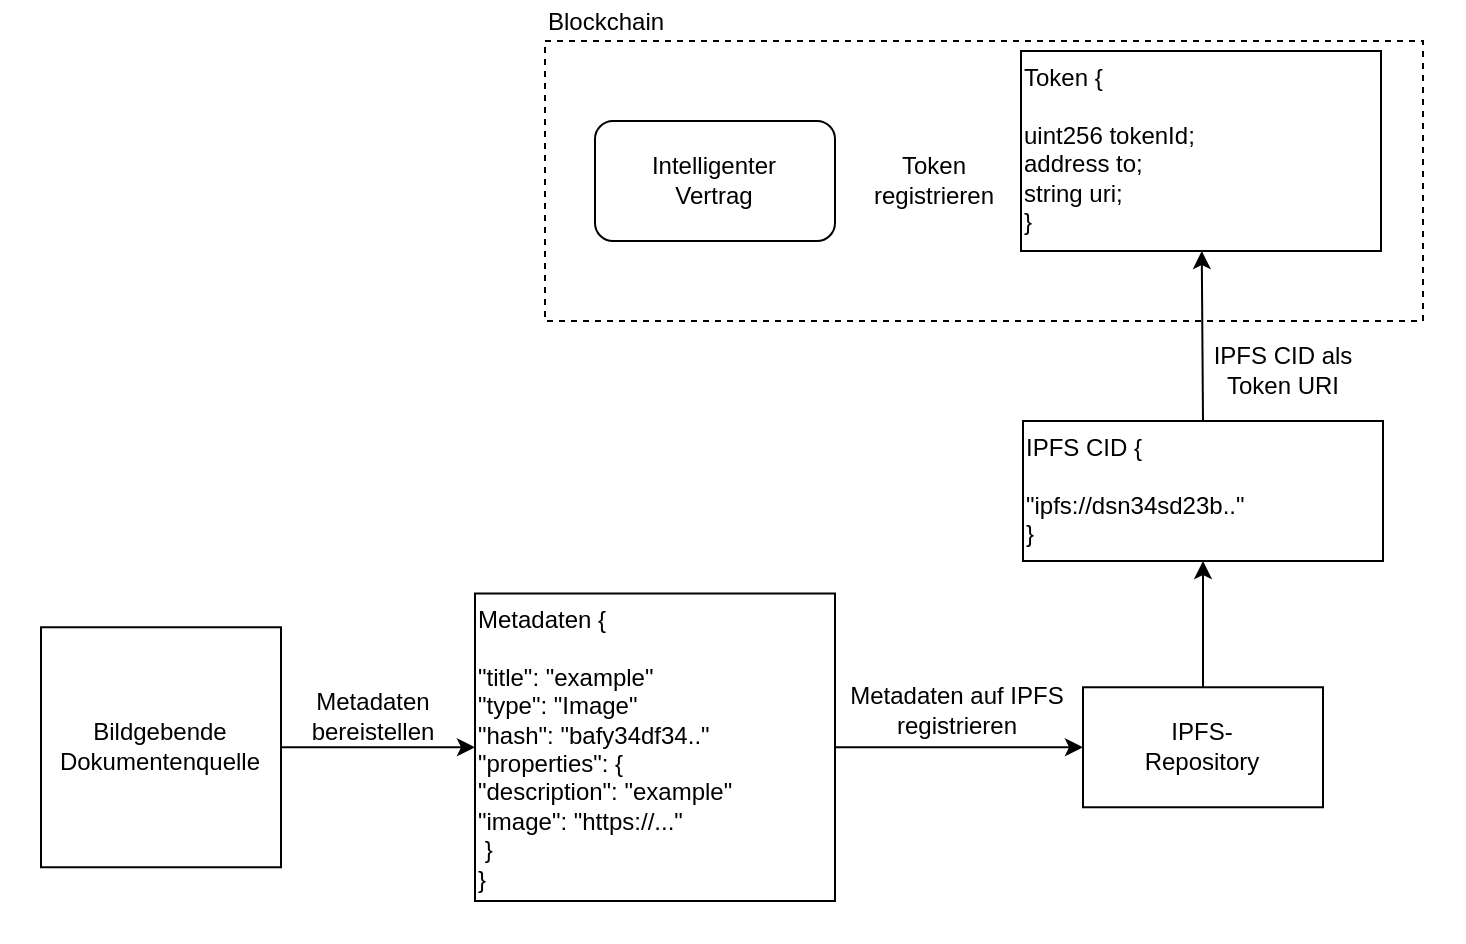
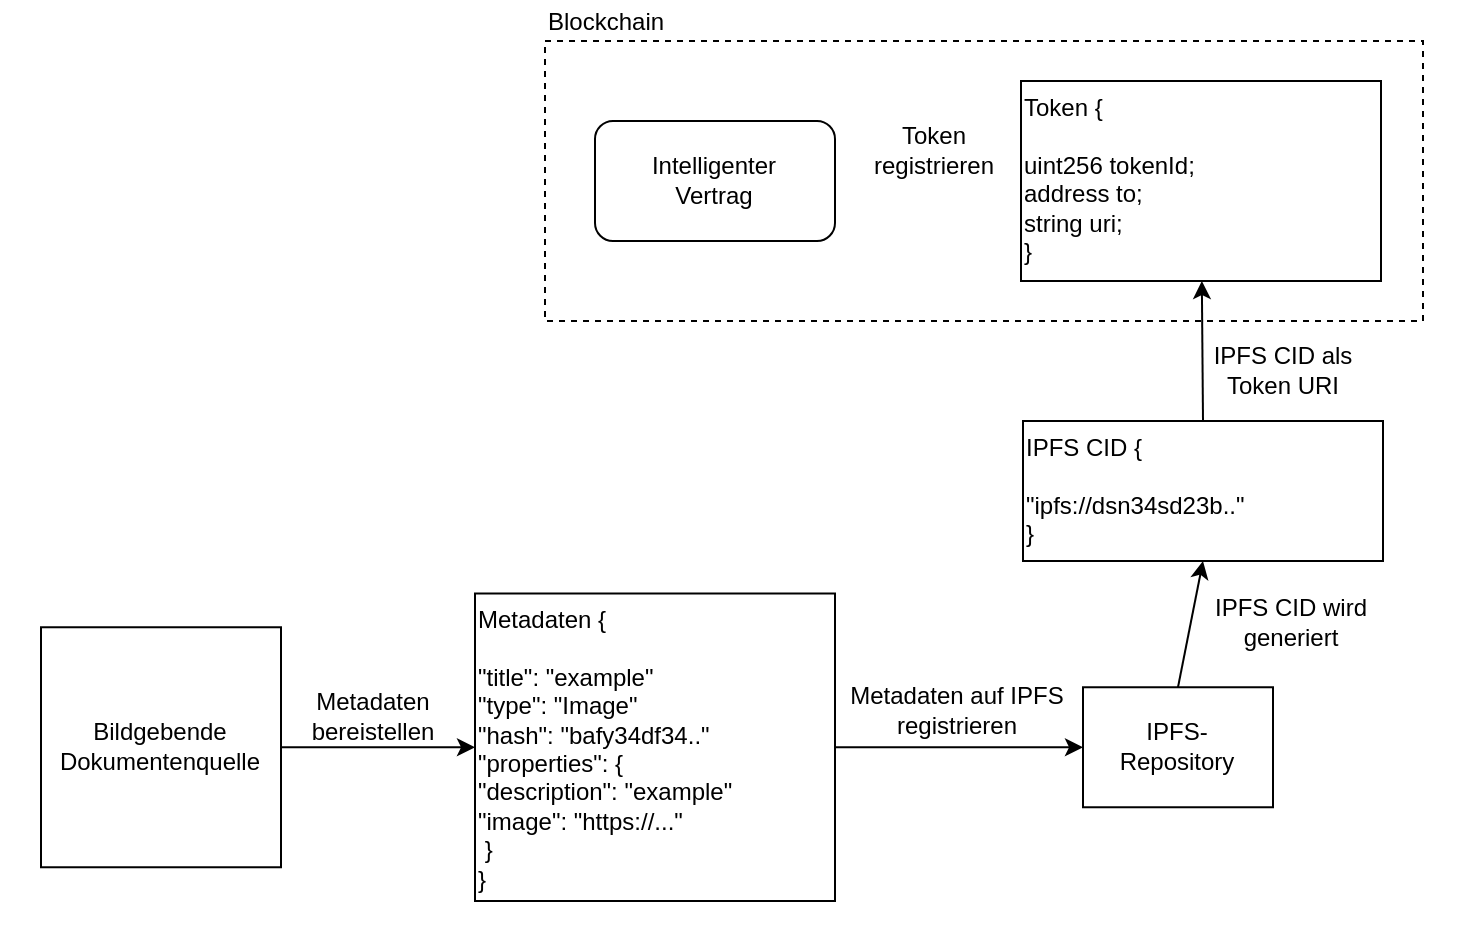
- <mxCell id="13" value="Token {&lt;br&gt;&lt;br&gt;uint256 tokenId;&lt;br&gt;address to;&lt;br&gt;string uri;&lt;br&gt;}" style="rounded=0;whiteSpace=wrap;html=1;fillColor=none;align=left;labelPosition=center;verticalLabelPosition=middle;verticalAlign=top;" parent="1" vertex="1"><mxGeometry x="510" y="25" width="180" height="100" as="geometry" /></mxCell>
+ <mxCell id="13" value="Token {&lt;br&gt;&lt;br&gt;uint256 tokenId;&lt;br&gt;address to;&lt;br&gt;string uri;&lt;br&gt;}" style="rounded=0;whiteSpace=wrap;html=1;fillColor=none;align=left;labelPosition=center;verticalLabelPosition=middle;verticalAlign=top;" parent="1" vertex="1"><mxGeometry x="510" y="40" width="180" height="100" as="geometry" /></mxCell>
- <mxCell id="14" value="Token registrieren" style="text;html=1;strokeColor=none;fillColor=none;align=center;verticalAlign=middle;whiteSpace=wrap;rounded=0;" parent="1" vertex="1"><mxGeometry x="432" y="75" width="70" height="30" as="geometry" /></mxCell>
+ <mxCell id="14" value="Token registrieren" style="text;html=1;strokeColor=none;fillColor=none;align=center;verticalAlign=middle;whiteSpace=wrap;rounded=0;" parent="1" vertex="1"><mxGeometry x="432" y="60" width="70" height="30" as="geometry" /></mxCell>
+ <mxCell id="8" value="IPFS CID wird generiert" style="text;html=1;strokeColor=none;fillColor=none;align=center;verticalAlign=middle;whiteSpace=wrap;rounded=0;" parent="1" vertex="1"><mxGeometry x="601" y="296.25" width="89" height="30" as="geometry" /></mxCell>
- <mxCell id="5" value="IPFS-&lt;br&gt;Repository" style="rounded=0;whiteSpace=wrap;html=1;fillColor=none;" parent="1" vertex="1"><mxGeometry x="541" y="343.13" width="120" height="60" as="geometry" /></mxCell>
+ <mxCell id="5" value="IPFS-&lt;br&gt;Repository" style="rounded=0;whiteSpace=wrap;html=1;fillColor=none;" parent="1" vertex="1"><mxGeometry x="541" y="343.13" width="95" height="60" as="geometry" /></mxCell>
